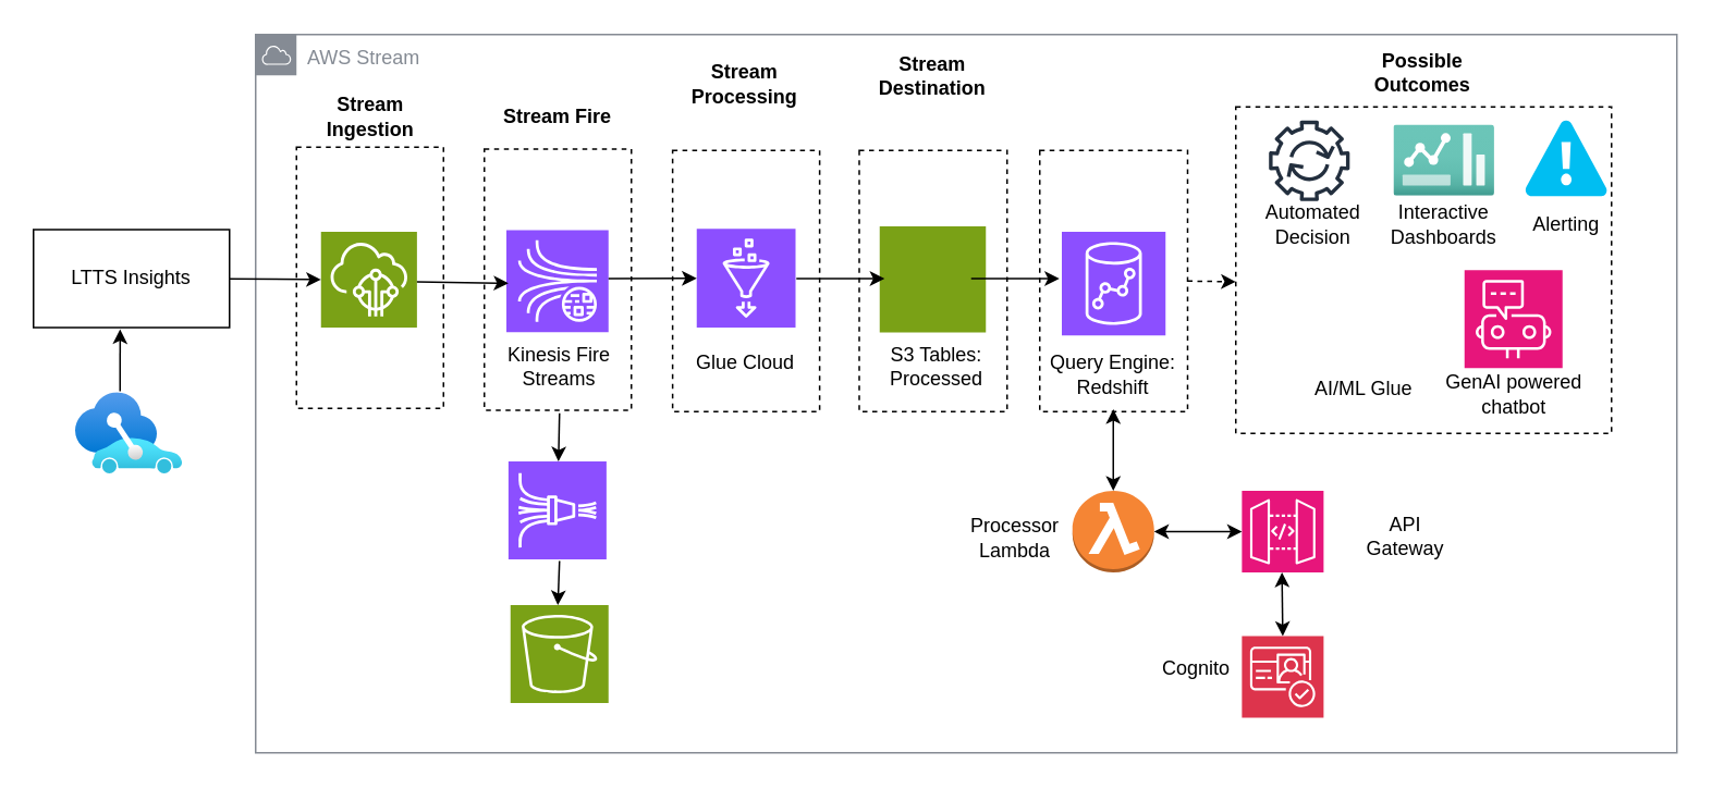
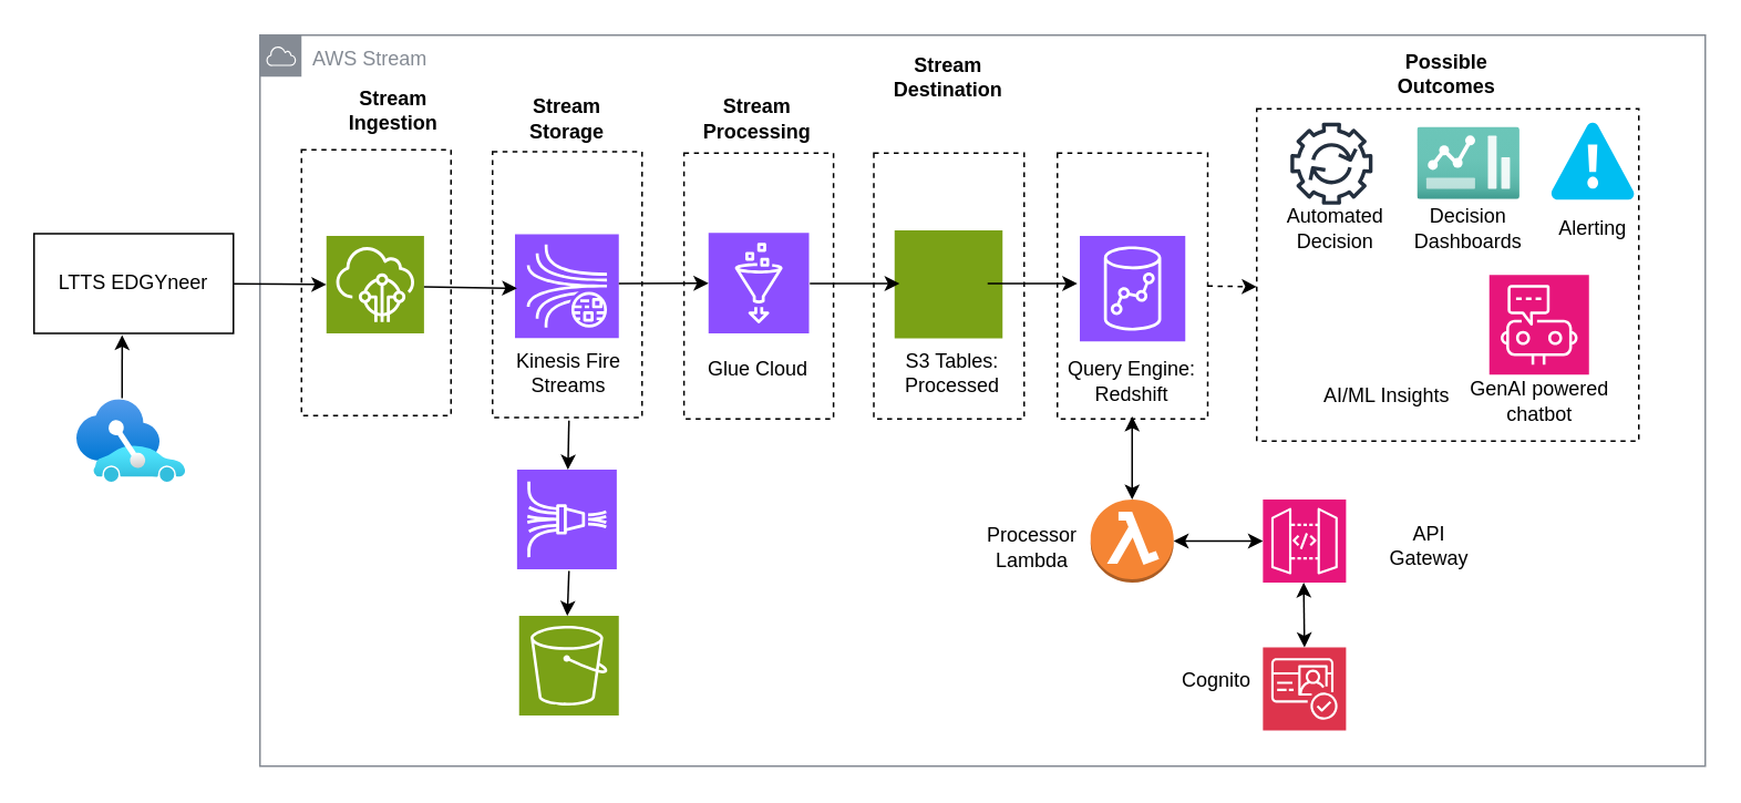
- <mxCell id="21" value="Stream Processing" style="text;html=1;align=center;verticalAlign=middle;whiteSpace=wrap;rounded=0;fontStyle=1" vertex="1" parent="1"><mxGeometry x="408.25" y="36" width="95" height="30.5" as="geometry" /></mxCell>
+ <mxCell id="21" value="Stream Processing" style="text;html=1;align=center;verticalAlign=middle;whiteSpace=wrap;rounded=0;fontStyle=1" vertex="1" parent="1"><mxGeometry x="408.25" y="56" width="95" height="30.5" as="geometry" /></mxCell>
- <mxCell id="19" value="Stream Fire" style="text;html=1;align=center;verticalAlign=middle;whiteSpace=wrap;rounded=0;fontStyle=1" vertex="1" parent="1"><mxGeometry x="298.75" y="56" width="84" height="30" as="geometry" /></mxCell>
+ <mxCell id="19" value="Stream Storage" style="text;html=1;align=center;verticalAlign=middle;whiteSpace=wrap;rounded=0;fontStyle=1" vertex="1" parent="1"><mxGeometry x="298.75" y="56" width="84" height="30" as="geometry" /></mxCell>
- <mxCell id="17" value="Stream Ingestion" style="text;html=1;align=center;verticalAlign=middle;whiteSpace=wrap;rounded=0;fontStyle=1" vertex="1" parent="1"><mxGeometry x="178.5" y="56" width="95" height="30.5" as="geometry" /></mxCell>
+ <mxCell id="17" value="Stream Ingestion" style="text;html=1;align=center;verticalAlign=middle;whiteSpace=wrap;rounded=0;fontStyle=1" vertex="1" parent="1"><mxGeometry x="188.5" y="51" width="95" height="30.5" as="geometry" /></mxCell>
- <mxCell id="44" value="Interactive Dashboards" style="text;html=1;align=center;verticalAlign=middle;whiteSpace=wrap;rounded=0;" vertex="1" parent="1"><mxGeometry x="843.19" y="113.25" width="81.25" height="47" as="geometry" /></mxCell>
+ <mxCell id="44" value="Decision Dashboards" style="text;html=1;align=center;verticalAlign=middle;whiteSpace=wrap;rounded=0;" vertex="1" parent="1"><mxGeometry x="843.19" y="113.25" width="81.25" height="47" as="geometry" /></mxCell>
- <mxCell id="6" value="LTTS Insights" style="rounded=0;whiteSpace=wrap;html=1;" vertex="1" parent="1"><mxGeometry x="20" y="140" width="120" height="60" as="geometry" /></mxCell>
+ <mxCell id="6" value="LTTS EDGYneer" style="rounded=0;whiteSpace=wrap;html=1;" vertex="1" parent="1"><mxGeometry x="20" y="140" width="120" height="60" as="geometry" /></mxCell>
- <mxCell id="46" value="AI/ML Glue" style="text;html=1;align=center;verticalAlign=middle;whiteSpace=wrap;rounded=0;" vertex="1" parent="1"><mxGeometry x="794" y="214.75" width="81.25" height="47" as="geometry" /></mxCell>
+ <mxCell id="46" value="AI/ML Insights" style="text;html=1;align=center;verticalAlign=middle;whiteSpace=wrap;rounded=0;" vertex="1" parent="1"><mxGeometry x="794" y="214.75" width="81.25" height="47" as="geometry" /></mxCell>
